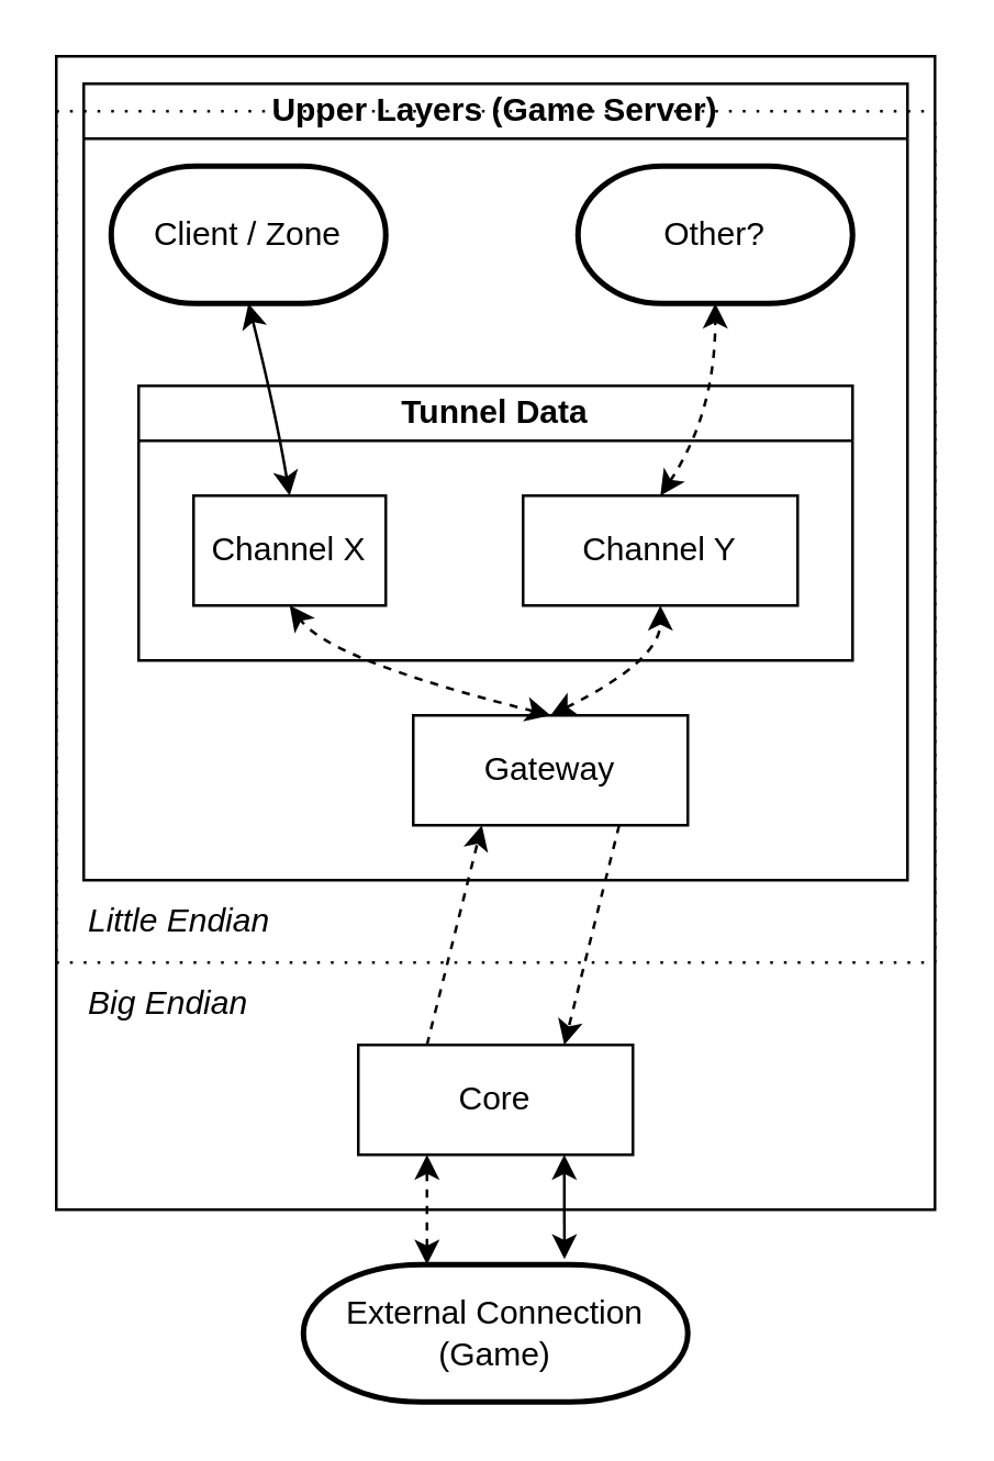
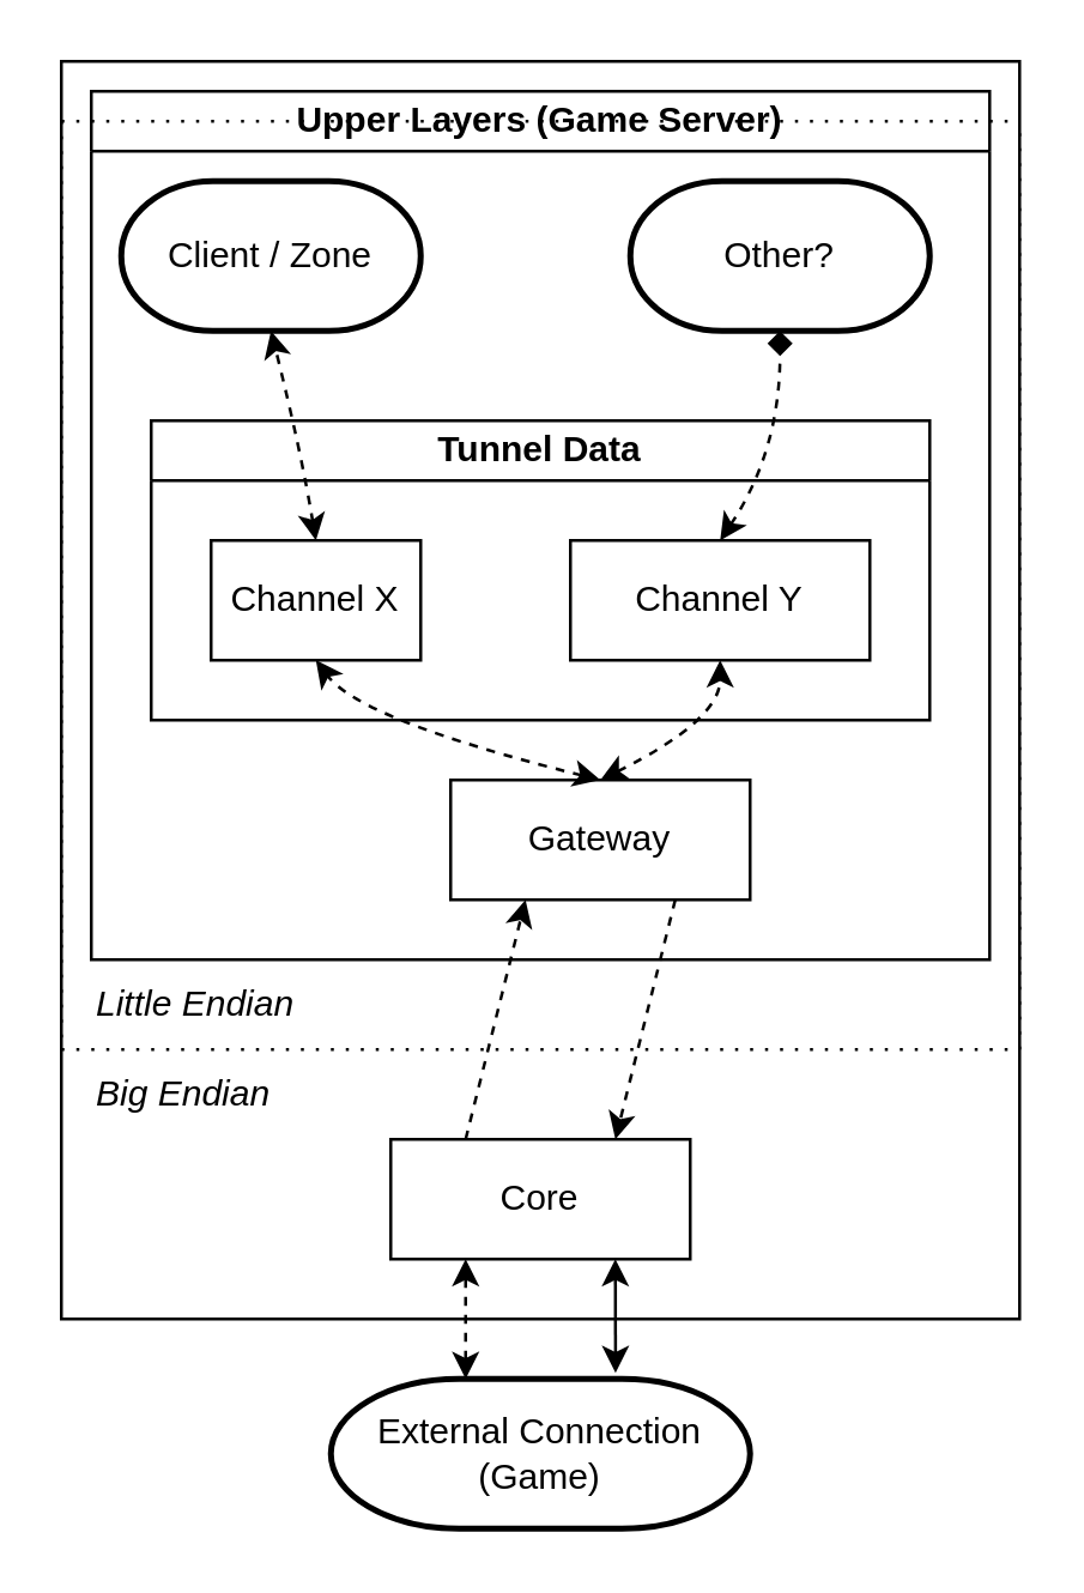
- <mxCell id="17" value="" style="endArrow=classic;startArrow=classic;html=1;entryX=0.5;entryY=1;entryDx=0;entryDy=0;entryPerimeter=0;exitX=0.5;exitY=0;exitDx=0;exitDy=0;dashed=1;labelBackgroundColor=none;fontColor=default;curved=1;rounded=0;fontFamily=Helvetica;" parent="1" source="19" target="15" edge="1"><mxGeometry width="50" height="50" relative="1" as="geometry"><mxPoint x="180" y="140" as="sourcePoint" /><mxPoint x="230" y="90" as="targetPoint" /><Array as="points"><mxPoint x="260" y="150" /></Array></mxGeometry></mxCell>
+ <mxCell id="17" value="" style="endArrow=diamond;startArrow=classic;html=1;entryX=0.5;entryY=1;entryDx=0;entryDy=0;entryPerimeter=0;exitX=0.5;exitY=0;exitDx=0;exitDy=0;dashed=1;labelBackgroundColor=none;fontColor=default;curved=1;rounded=0;fontFamily=Helvetica;" parent="1" source="19" target="15" edge="1"><mxGeometry width="50" height="50" relative="1" as="geometry"><mxPoint x="180" y="140" as="sourcePoint" /><mxPoint x="230" y="90" as="targetPoint" /><Array as="points"><mxPoint x="260" y="150" /></Array></mxGeometry></mxCell>
- <mxCell id="16" value="" style="endArrow=classic;startArrow=classic;html=1;entryX=0.5;entryY=1;entryDx=0;entryDy=0;entryPerimeter=0;exitX=0.5;exitY=0;exitDx=0;exitDy=0;dashed=0;labelBackgroundColor=none;fontColor=default;curved=1;rounded=0;fontFamily=Helvetica;" parent="1" source="18" target="14" edge="1"><mxGeometry width="50" height="50" relative="1" as="geometry"><mxPoint x="180" y="140" as="sourcePoint" /><mxPoint x="230" y="90" as="targetPoint" /><Array as="points"><mxPoint x="100" y="150" /></Array></mxGeometry></mxCell>
+ <mxCell id="16" value="" style="endArrow=classic;startArrow=classic;html=1;entryX=0.5;entryY=1;entryDx=0;entryDy=0;entryPerimeter=0;exitX=0.5;exitY=0;exitDx=0;exitDy=0;dashed=1;labelBackgroundColor=none;fontColor=default;curved=1;rounded=0;fontFamily=Helvetica;" parent="1" source="18" target="14" edge="1"><mxGeometry width="50" height="50" relative="1" as="geometry"><mxPoint x="180" y="140" as="sourcePoint" /><mxPoint x="230" y="90" as="targetPoint" /><Array as="points"><mxPoint x="100" y="150" /></Array></mxGeometry></mxCell>
